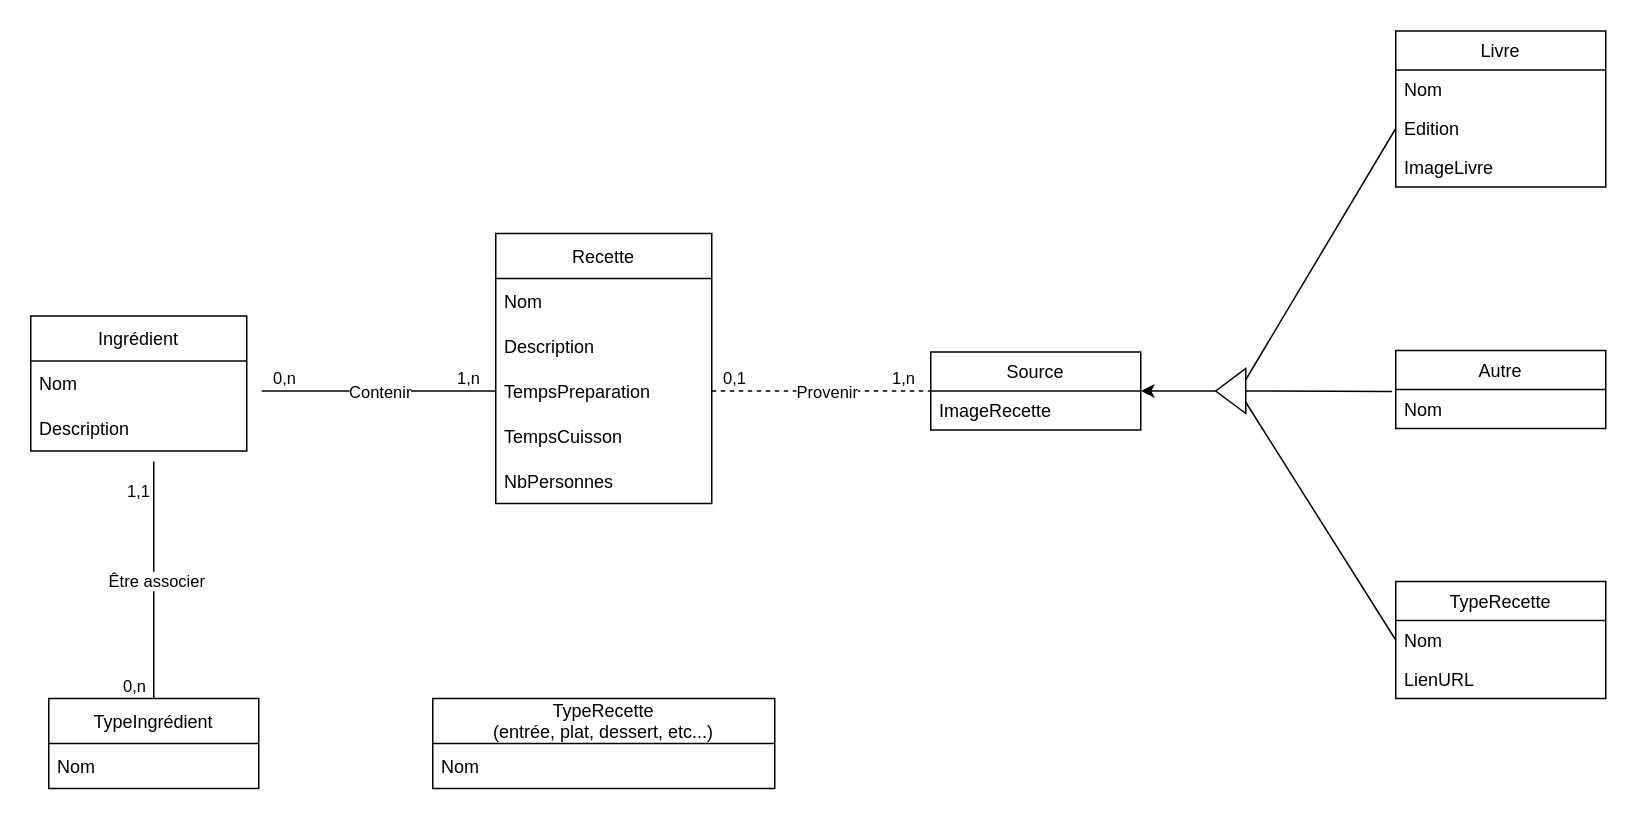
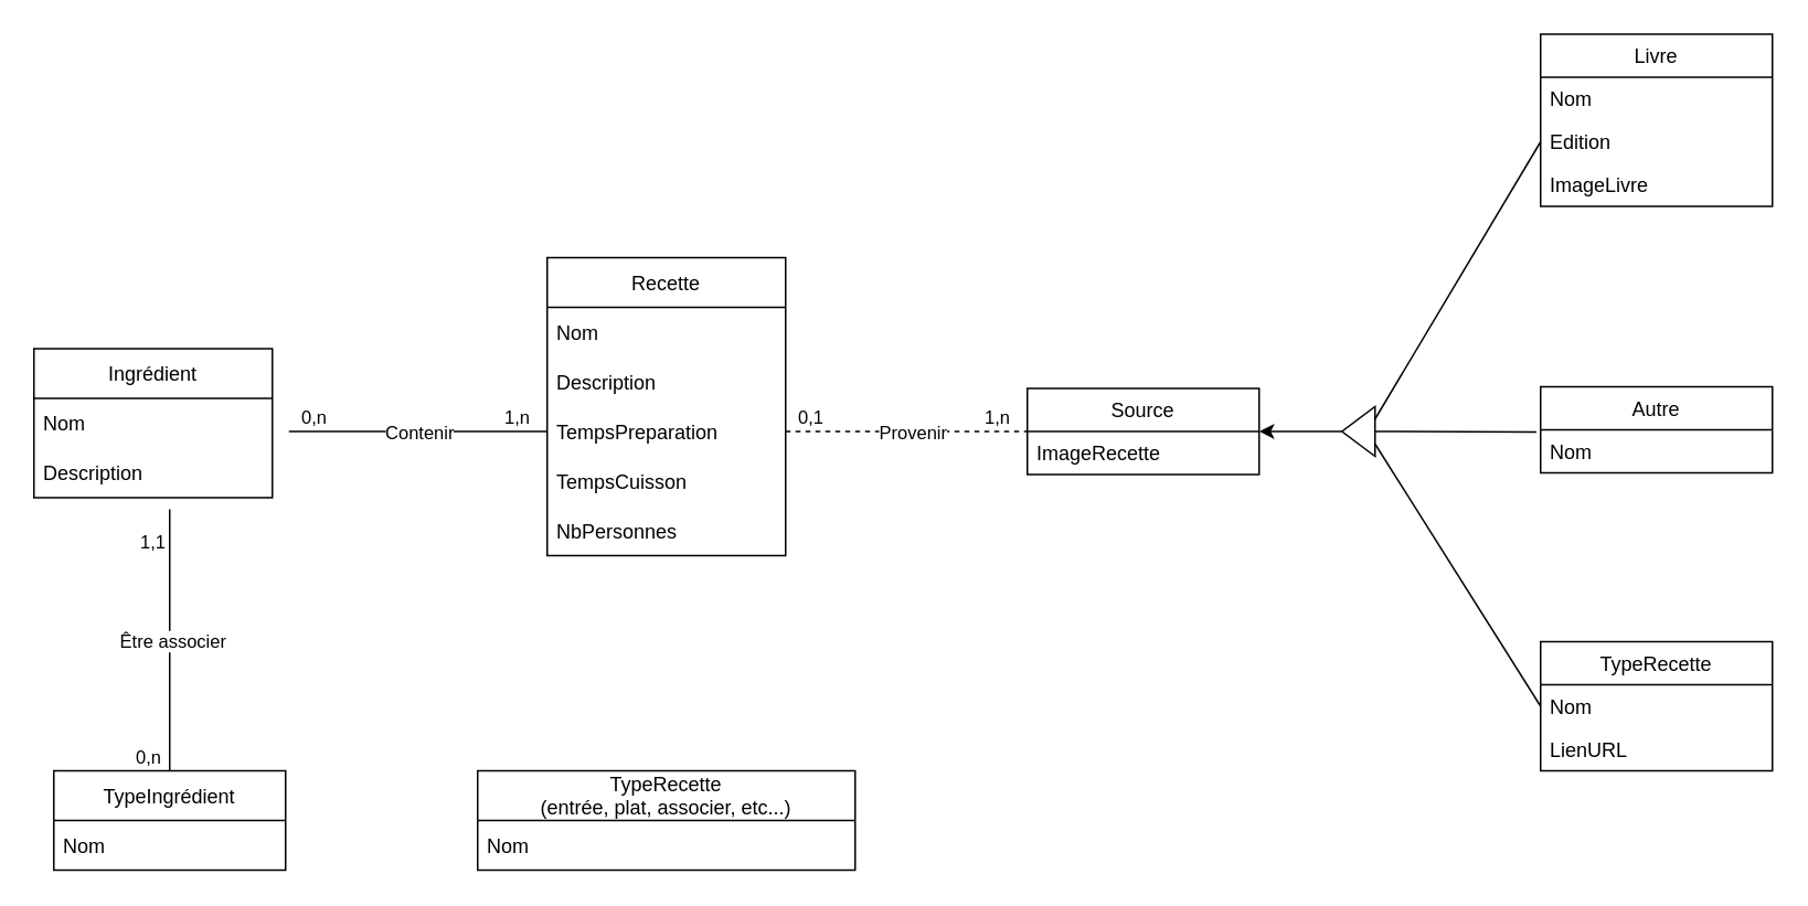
- <mxCell id="15" value="TypeRecette &#10;(entrée, plat, dessert, etc...)" style="swimlane;fontStyle=0;childLayout=stackLayout;horizontal=1;startSize=30;horizontalStack=0;resizeParent=1;resizeParentMax=0;resizeLast=0;collapsible=1;marginBottom=0;" parent="1" vertex="1"><mxGeometry x="288" y="465" width="228" height="60" as="geometry" /></mxCell>
+ <mxCell id="15" value="TypeRecette &#10;(entrée, plat, associer, etc...)" style="swimlane;fontStyle=0;childLayout=stackLayout;horizontal=1;startSize=30;horizontalStack=0;resizeParent=1;resizeParentMax=0;resizeLast=0;collapsible=1;marginBottom=0;" parent="1" vertex="1"><mxGeometry x="288" y="465" width="228" height="60" as="geometry" /></mxCell>
